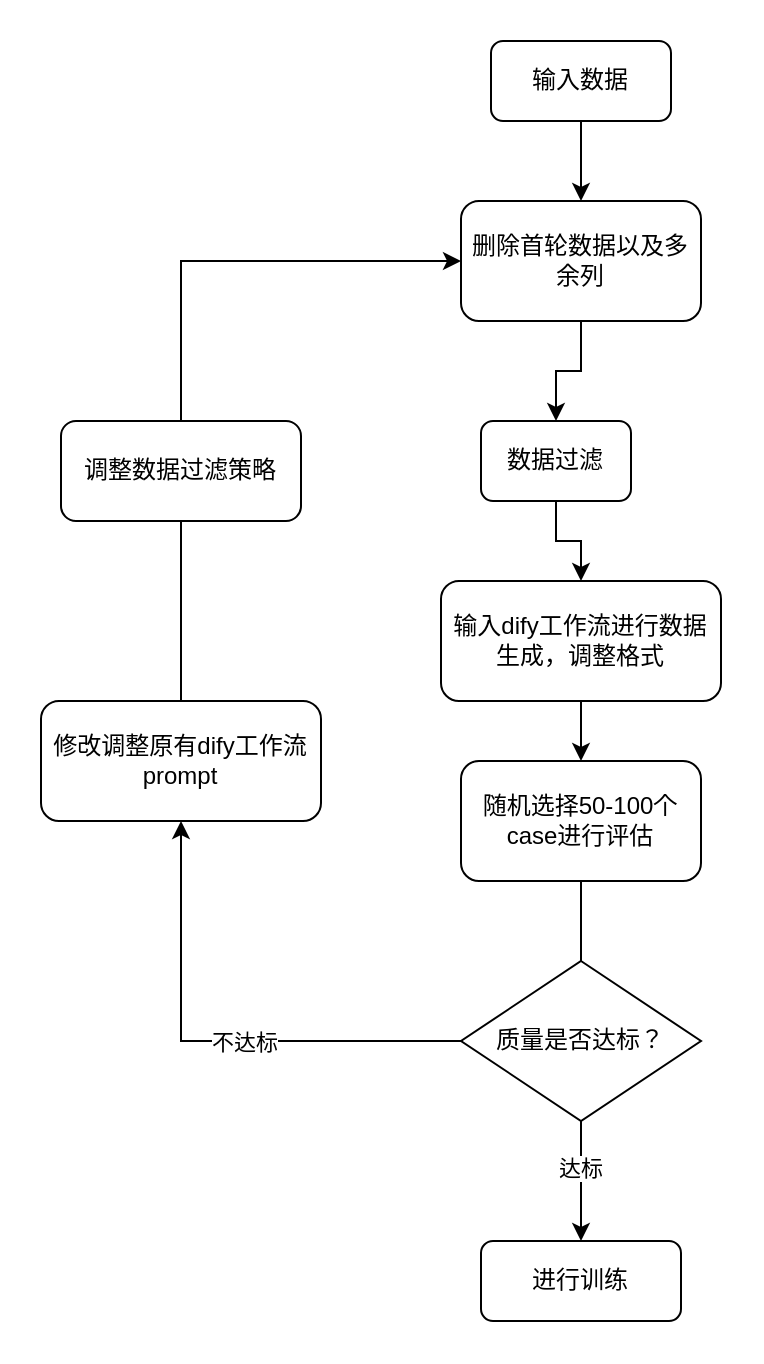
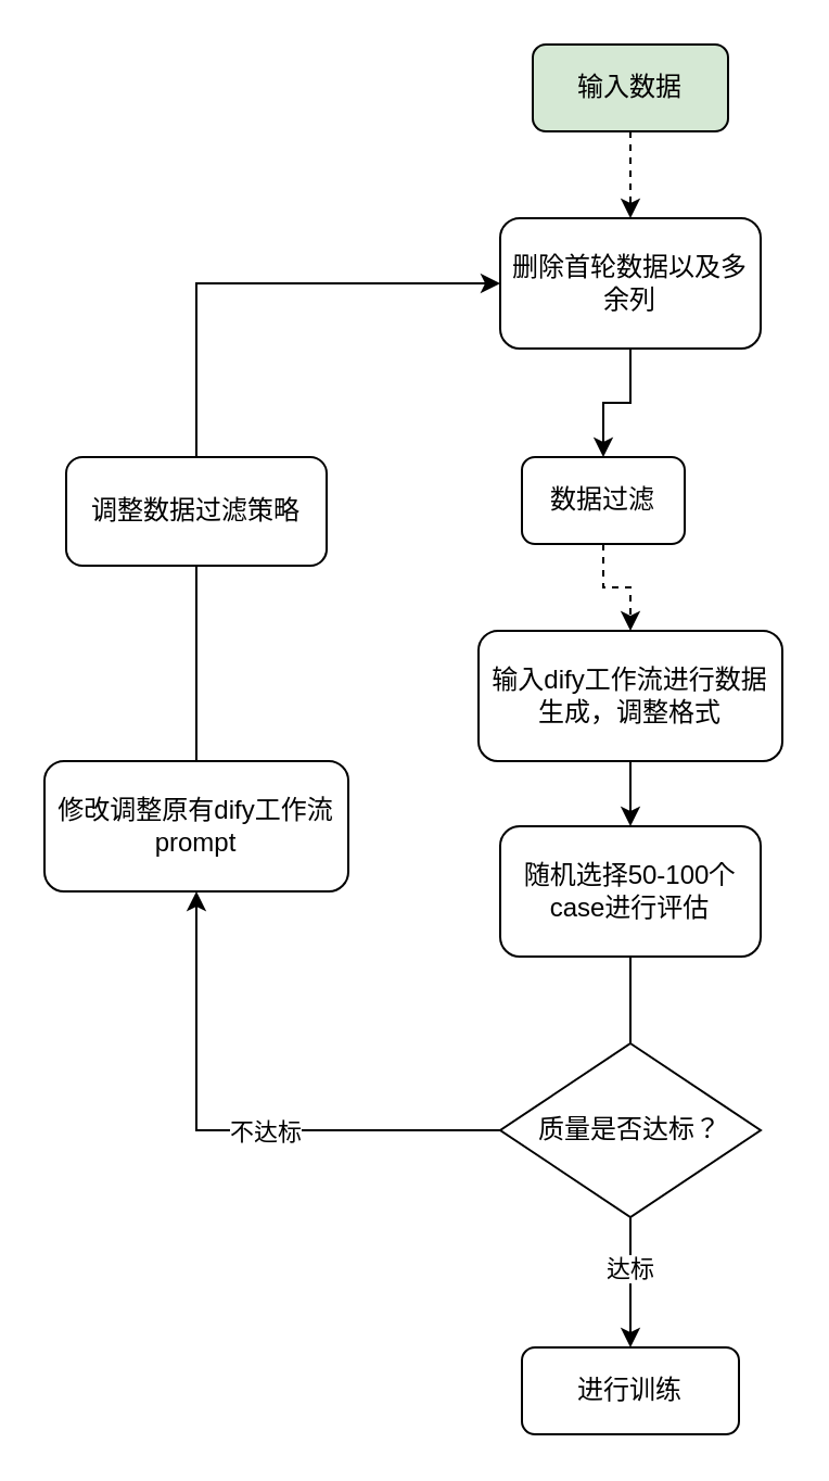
- <mxCell id="5" value="输入数据" style="rounded=1;whiteSpace=wrap;html=1;" vertex="1" parent="1"><mxGeometry x="245" y="20" width="90" height="40" as="geometry" /></mxCell>
+ <mxCell id="5" value="输入数据" style="rounded=1;whiteSpace=wrap;html=1;fillColor=#d5e8d4;" vertex="1" parent="1"><mxGeometry x="245" y="20" width="90" height="40" as="geometry" /></mxCell>
- <mxCell id="4" style="edgeStyle=orthogonalEdgeStyle;rounded=0;orthogonalLoop=1;jettySize=auto;html=1;entryX=0.5;entryY=0;entryDx=0;entryDy=0;" edge="1" parent="1" source="5" target="3"><mxGeometry relative="1" as="geometry" /></mxCell>
+ <mxCell id="4" style="edgeStyle=orthogonalEdgeStyle;rounded=0;orthogonalLoop=1;jettySize=auto;html=1;entryX=0.5;entryY=0;entryDx=0;entryDy=0;dashed=1;" edge="1" parent="1" source="5" target="3"><mxGeometry relative="1" as="geometry" /></mxCell>
- <mxCell id="20" style="edgeStyle=orthogonalEdgeStyle;rounded=0;orthogonalLoop=1;jettySize=auto;html=1;exitX=0.5;exitY=1;exitDx=0;exitDy=0;entryX=0.5;entryY=0;entryDx=0;entryDy=0;" edge="1" parent="1" source="21" target="7"><mxGeometry relative="1" as="geometry" /></mxCell>
+ <mxCell id="20" style="edgeStyle=orthogonalEdgeStyle;rounded=0;orthogonalLoop=1;jettySize=auto;html=1;exitX=0.5;exitY=1;exitDx=0;exitDy=0;entryX=0.5;entryY=0;entryDx=0;entryDy=0;dashed=1;" edge="1" parent="1" source="21" target="7"><mxGeometry relative="1" as="geometry" /></mxCell>
